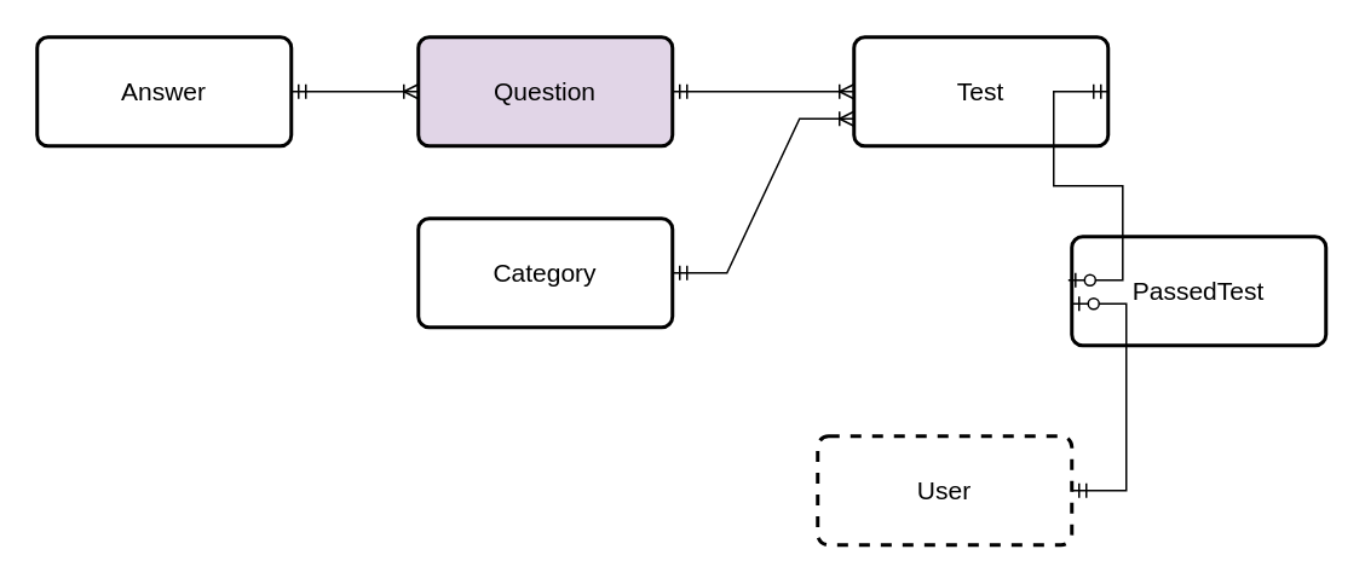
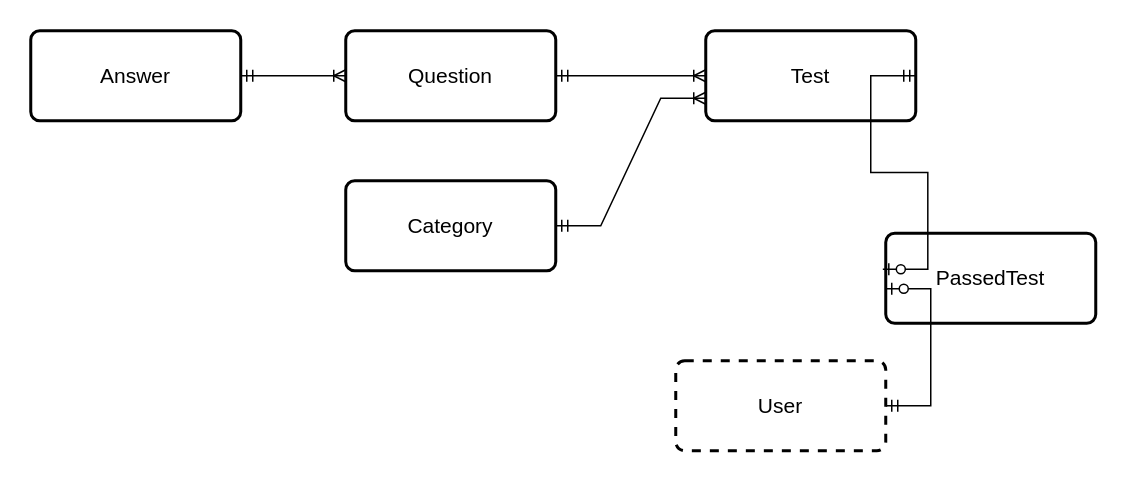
- <mxCell id="7" value="Question&lt;br&gt;" style="strokeWidth=2;rounded=1;arcSize=10;whiteSpace=wrap;html=1;align=center;fontSize=14;fillColor=#e1d5e7;" vertex="1" parent="1"><mxGeometry x="230" y="20" width="140" height="60" as="geometry" /></mxCell>
+ <mxCell id="7" value="Question&lt;br&gt;" style="strokeWidth=2;rounded=1;arcSize=10;whiteSpace=wrap;html=1;align=center;fontSize=14;" vertex="1" parent="1"><mxGeometry x="230" y="20" width="140" height="60" as="geometry" /></mxCell>
- <mxCell id="6" value="PassedTest&lt;br&gt;" style="strokeWidth=2;rounded=1;arcSize=10;whiteSpace=wrap;html=1;align=center;fontSize=14;" vertex="1" parent="1"><mxGeometry x="590" y="130" width="140" height="60" as="geometry" /></mxCell>
+ <mxCell id="6" value="PassedTest&lt;br&gt;" style="strokeWidth=2;rounded=1;arcSize=10;whiteSpace=wrap;html=1;align=center;fontSize=14;" vertex="1" parent="1"><mxGeometry x="590" y="155" width="140" height="60" as="geometry" /></mxCell>
